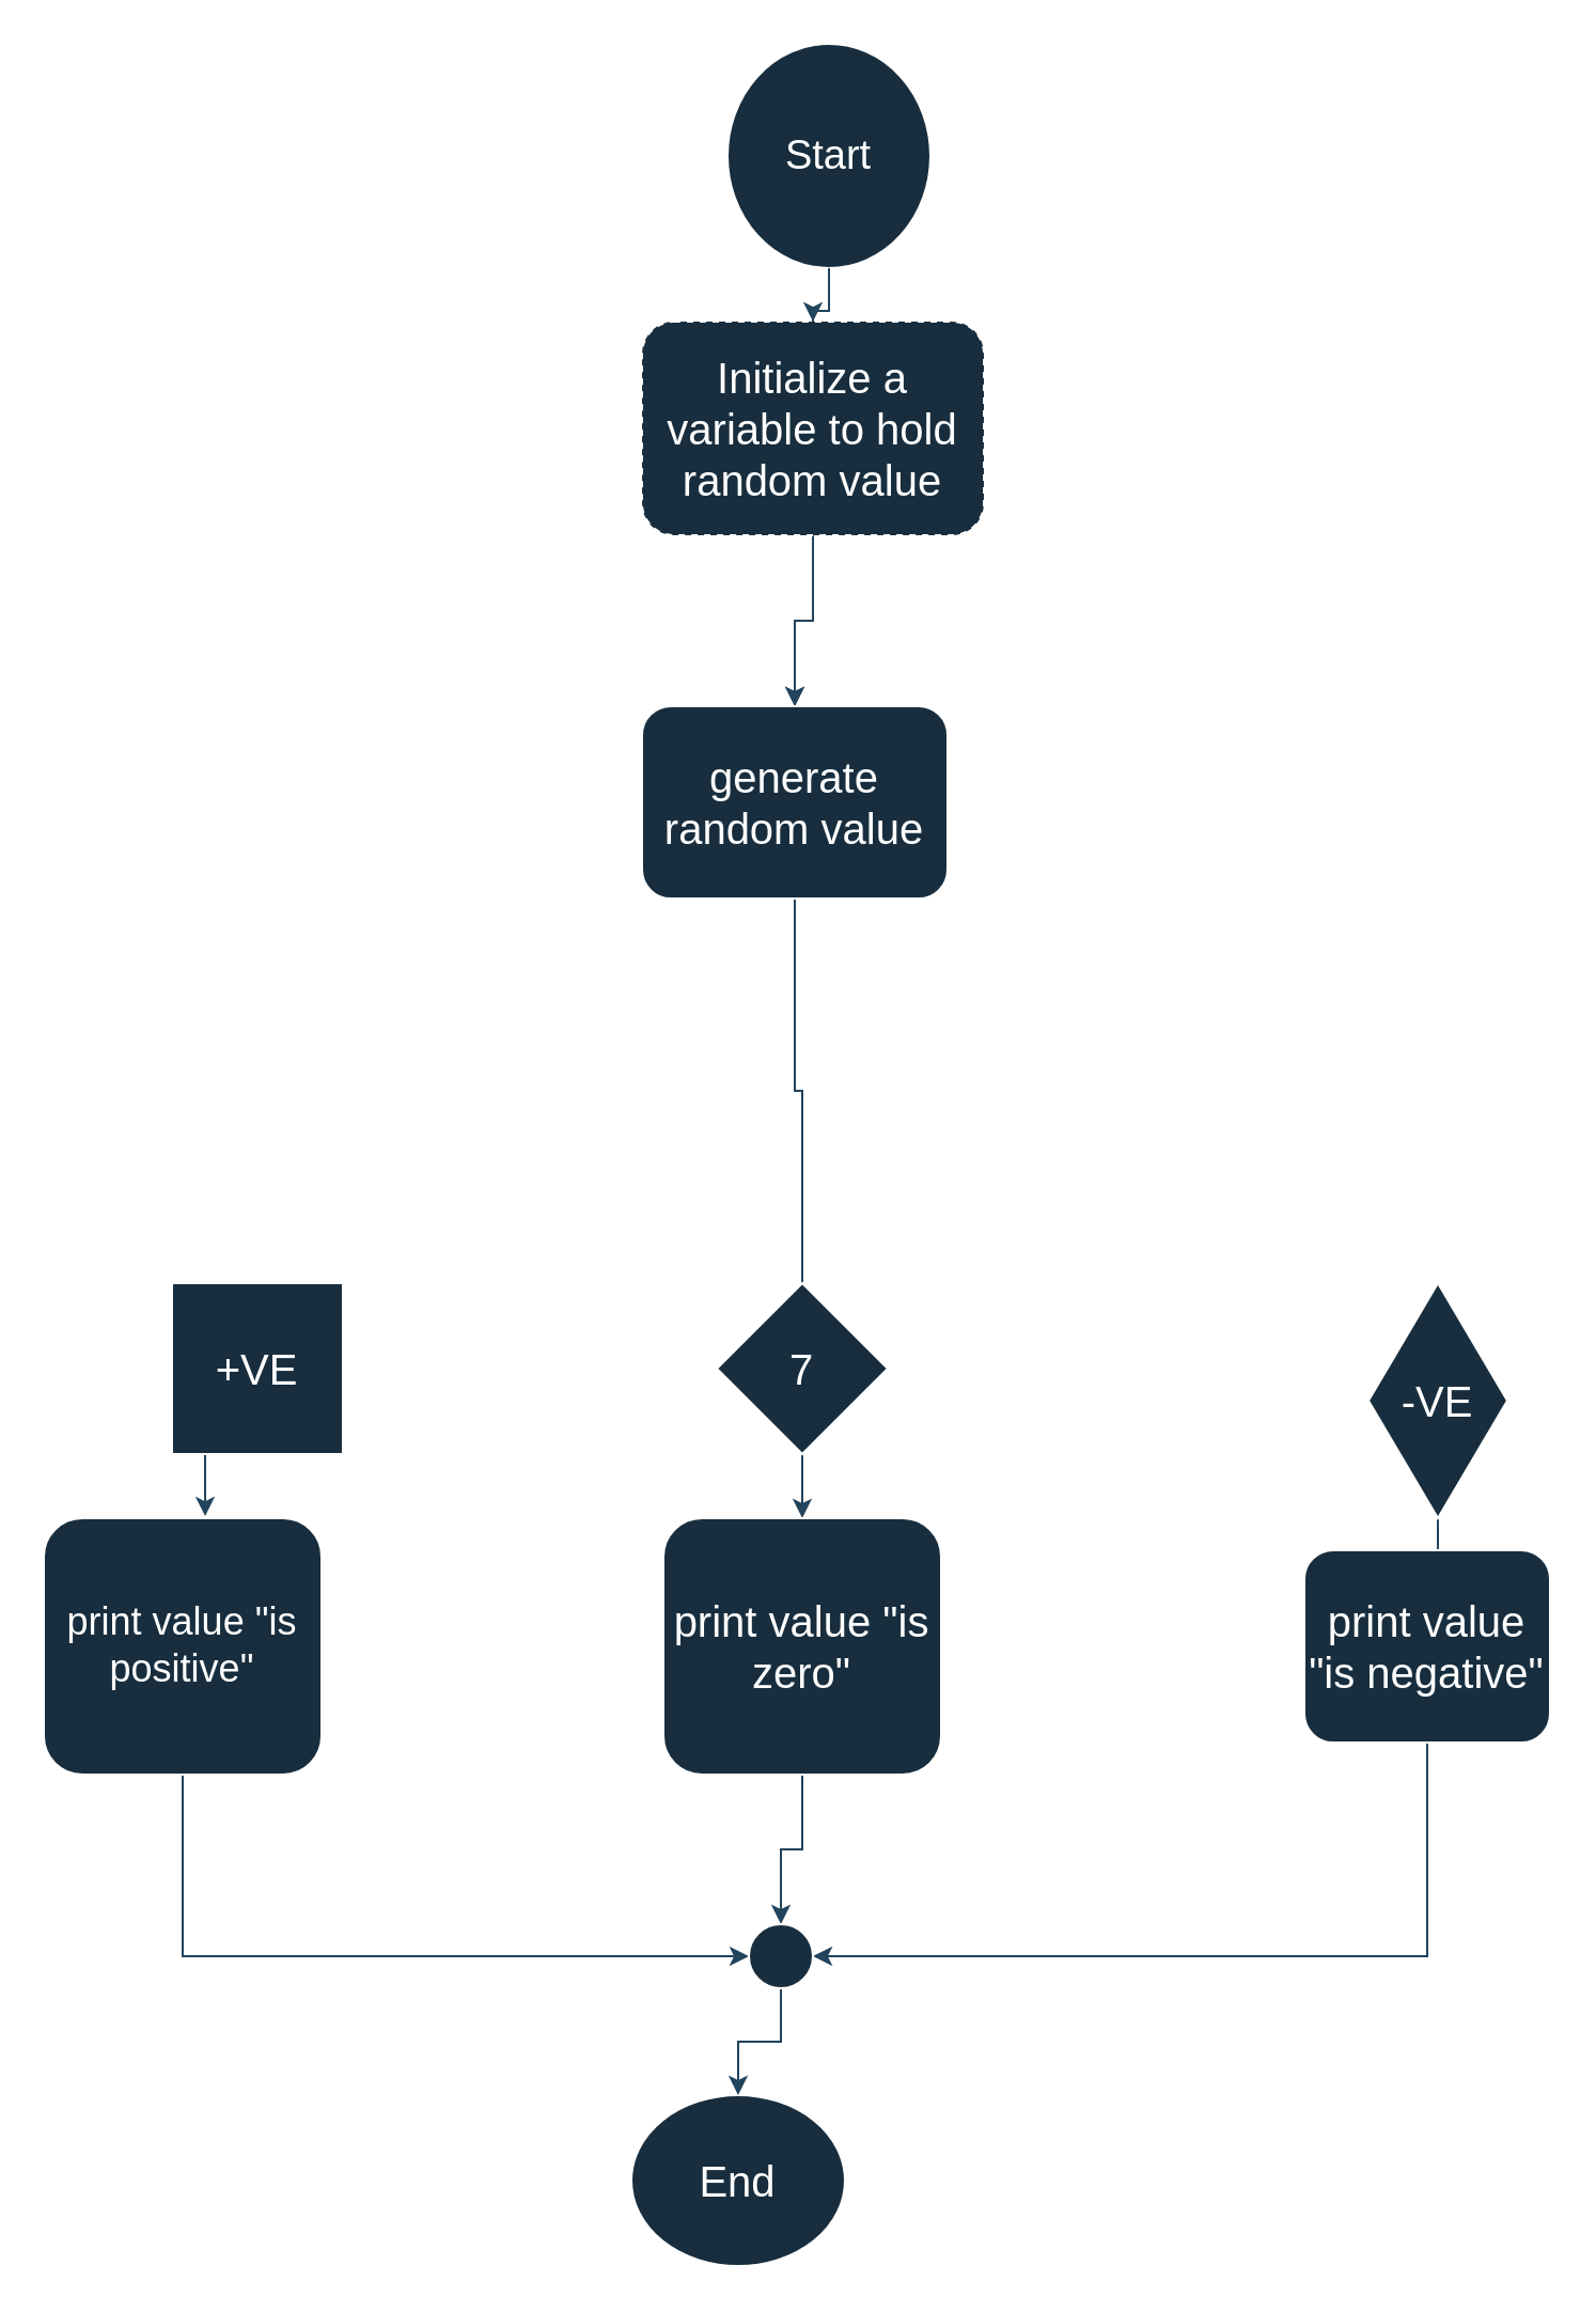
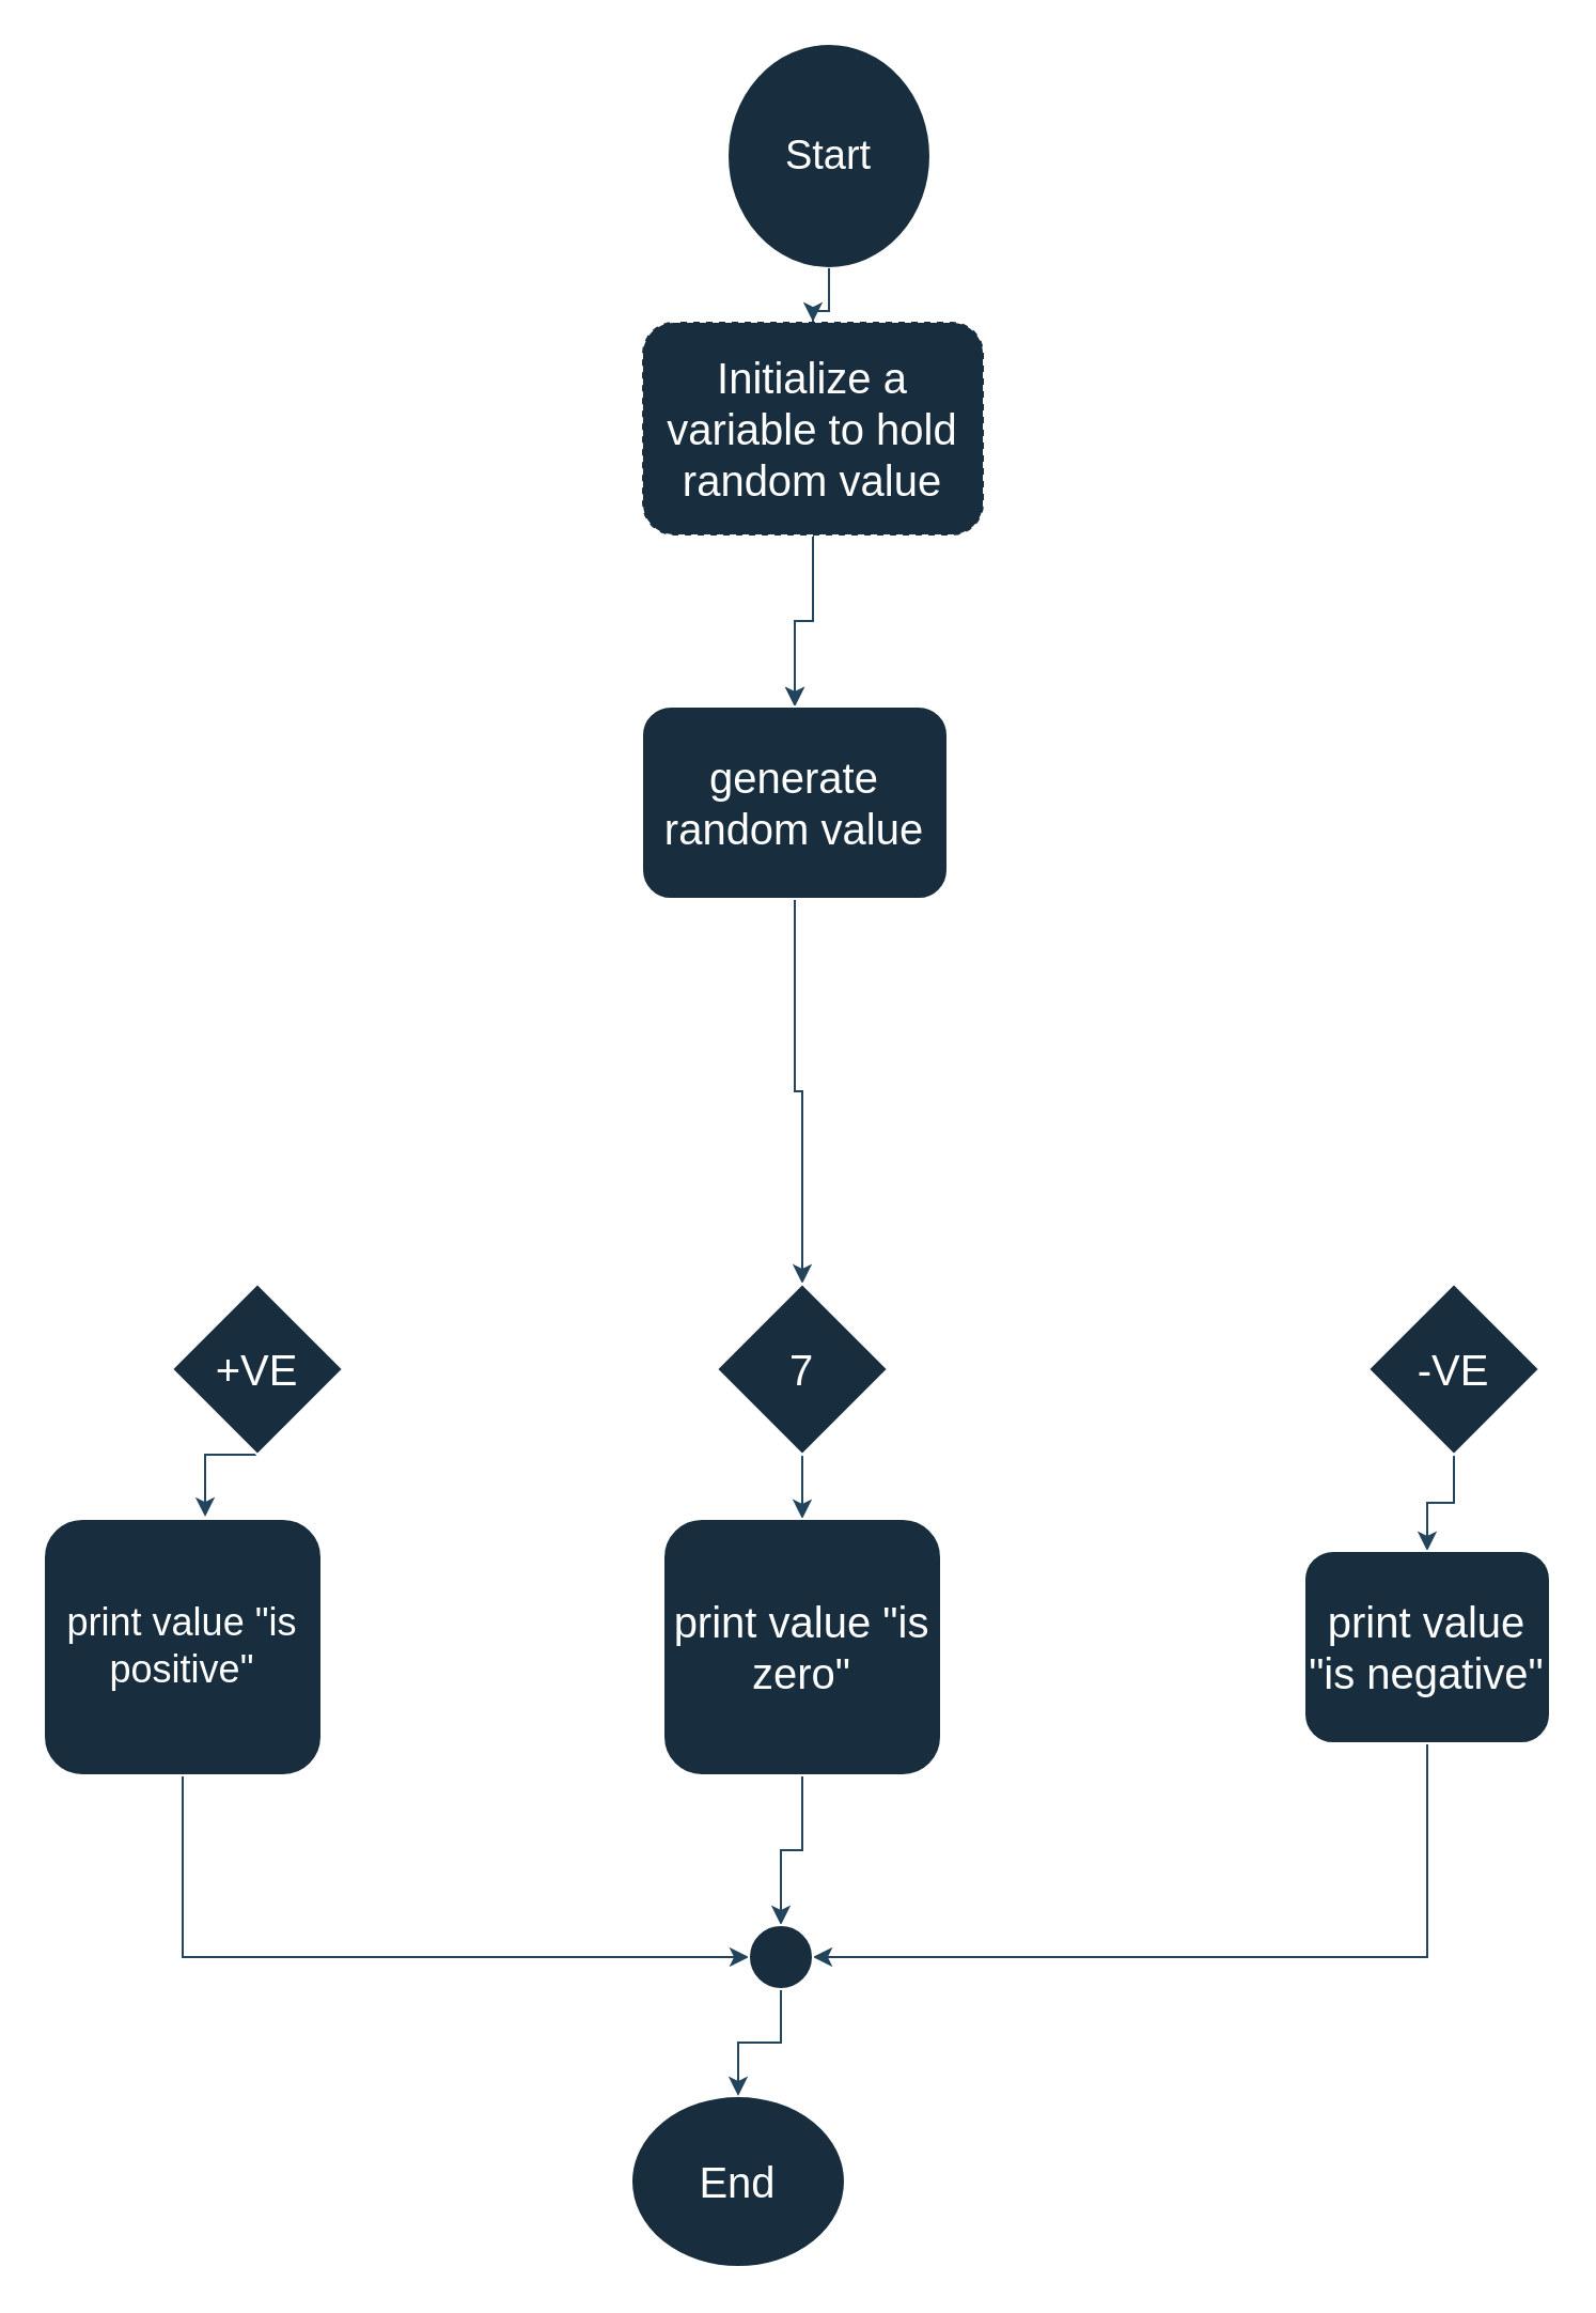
- <mxCell id="7" style="edgeStyle=orthogonalEdgeStyle;rounded=0;orthogonalLoop=1;jettySize=auto;html=1;exitX=0.5;exitY=1;exitDx=0;exitDy=0;labelBackgroundColor=none;strokeColor=#23445D;fontColor=default;endArrow=none;" edge="1" parent="1" source="8" target="12"><mxGeometry relative="1" as="geometry" /></mxCell>
+ <mxCell id="7" style="edgeStyle=orthogonalEdgeStyle;rounded=0;orthogonalLoop=1;jettySize=auto;html=1;exitX=0.5;exitY=1;exitDx=0;exitDy=0;labelBackgroundColor=none;strokeColor=#23445D;fontColor=default;" edge="1" parent="1" source="8" target="12"><mxGeometry relative="1" as="geometry" /></mxCell>
- <mxCell id="10" value="+VE" style="whiteSpace=wrap;html=1;fillColor=#182E3E;strokeColor=#FFFFFF;labelBackgroundColor=none;fontColor=#FFFFFF;fontSize=20;rounded=0;" vertex="1" parent="1"><mxGeometry x="80" y="600" width="80" height="80" as="geometry" /></mxCell>
+ <mxCell id="10" value="+VE" style="rhombus;whiteSpace=wrap;html=1;fillColor=#182E3E;strokeColor=#FFFFFF;labelBackgroundColor=none;fontColor=#FFFFFF;fontSize=20;" vertex="1" parent="1"><mxGeometry x="80" y="600" width="80" height="80" as="geometry" /></mxCell>
- <mxCell id="14" value="-VE" style="rhombus;whiteSpace=wrap;html=1;fillColor=#182E3E;strokeColor=#FFFFFF;labelBackgroundColor=none;fontColor=#FFFFFF;fontSize=20;" vertex="1" parent="1"><mxGeometry x="640" y="600" width="65" height="110" as="geometry" /></mxCell>
+ <mxCell id="14" value="-VE" style="rhombus;whiteSpace=wrap;html=1;fillColor=#182E3E;strokeColor=#FFFFFF;labelBackgroundColor=none;fontColor=#FFFFFF;fontSize=20;" vertex="1" parent="1"><mxGeometry x="640" y="600" width="80" height="80" as="geometry" /></mxCell>
